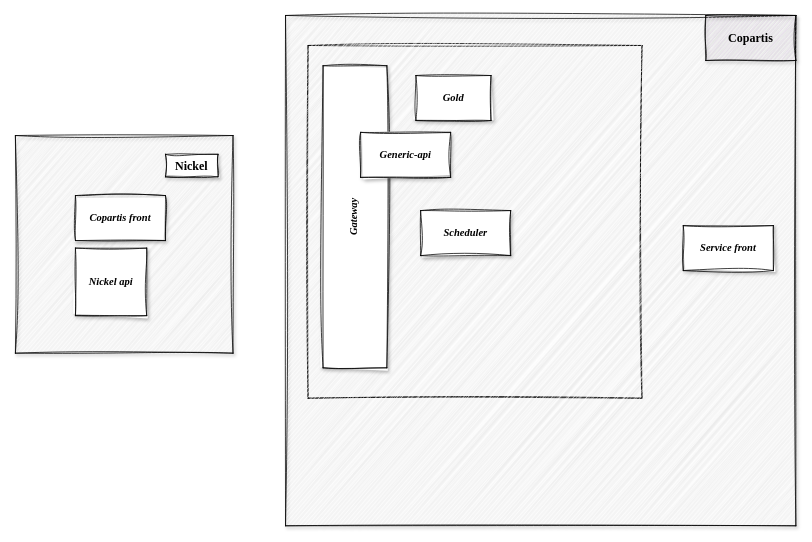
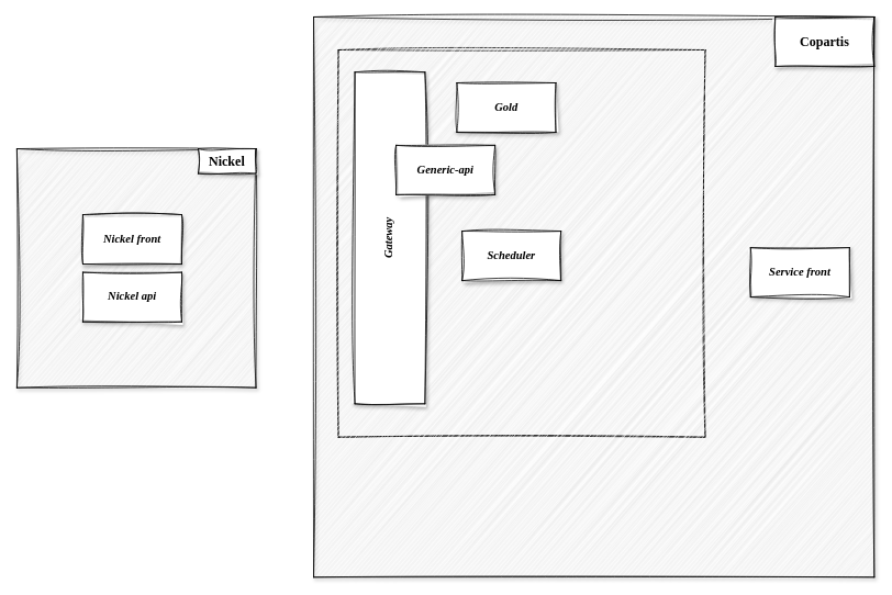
- <mxCell id="5" value="&lt;font size=&quot;1&quot; face=&quot;Comic Sans MS&quot;&gt;&lt;b style=&quot;font-size: 16px;&quot;&gt;Copartis&lt;/b&gt;&lt;/font&gt;" style="rounded=0;whiteSpace=wrap;html=1;fillStyle=auto;shadow=1;sketch=1;curveFitting=1;jiggle=2;fillColor=#e1d5e7;" vertex="1" parent="1"><mxGeometry x="940" y="20" width="120" height="60" as="geometry" /></mxCell>
+ <mxCell id="5" value="&lt;font size=&quot;1&quot; face=&quot;Comic Sans MS&quot;&gt;&lt;b style=&quot;font-size: 16px;&quot;&gt;Copartis&lt;/b&gt;&lt;/font&gt;" style="rounded=0;whiteSpace=wrap;html=1;fillStyle=auto;shadow=1;sketch=1;curveFitting=1;jiggle=2;" vertex="1" parent="1"><mxGeometry x="940" y="20" width="120" height="60" as="geometry" /></mxCell>
- <mxCell id="10" value="&lt;font size=&quot;1&quot; face=&quot;Comic Sans MS&quot;&gt;&lt;b&gt;&lt;i style=&quot;font-size: 14px;&quot;&gt;Gold&lt;/i&gt;&lt;/b&gt;&lt;/font&gt;" style="rounded=0;whiteSpace=wrap;html=1;sketch=1;curveFitting=1;jiggle=2;shadow=1;" vertex="1" parent="1"><mxGeometry x="553.75" y="100" width="100" height="60" as="geometry" /></mxCell>
+ <mxCell id="10" value="&lt;font size=&quot;1&quot; face=&quot;Comic Sans MS&quot;&gt;&lt;b&gt;&lt;i style=&quot;font-size: 14px;&quot;&gt;Gold&lt;/i&gt;&lt;/b&gt;&lt;/font&gt;" style="rounded=0;whiteSpace=wrap;html=1;sketch=1;curveFitting=1;jiggle=2;shadow=1;" vertex="1" parent="1"><mxGeometry x="553.75" y="100" width="120" height="60" as="geometry" /></mxCell>
- <mxCell id="6" value="&lt;font style=&quot;font-size: 16px;&quot; face=&quot;Comic Sans MS&quot;&gt;&lt;b&gt;Nickel&lt;/b&gt;&lt;/font&gt;" style="rounded=0;whiteSpace=wrap;html=1;fillStyle=auto;sketch=1;curveFitting=1;jiggle=2;shadow=1;" vertex="1" parent="1"><mxGeometry x="220" y="205" width="70" height="30" as="geometry" /></mxCell>
+ <mxCell id="6" value="&lt;font style=&quot;font-size: 16px;&quot; face=&quot;Comic Sans MS&quot;&gt;&lt;b&gt;Nickel&lt;/b&gt;&lt;/font&gt;" style="rounded=0;whiteSpace=wrap;html=1;fillStyle=auto;sketch=1;curveFitting=1;jiggle=2;shadow=1;" vertex="1" parent="1"><mxGeometry x="240" y="180" width="70" height="30" as="geometry" /></mxCell>
- <mxCell id="7" value="&lt;font style=&quot;font-size: 14px;&quot; face=&quot;Comic Sans MS&quot;&gt;&lt;i&gt;&lt;b&gt;Copartis front&lt;/b&gt;&lt;/i&gt;&lt;/font&gt;" style="rounded=0;whiteSpace=wrap;html=1;shadow=1;sketch=1;curveFitting=1;jiggle=2;" vertex="1" parent="1"><mxGeometry x="100" y="260" width="120" height="60" as="geometry" /></mxCell>
+ <mxCell id="7" value="&lt;font style=&quot;font-size: 14px;&quot; face=&quot;Comic Sans MS&quot;&gt;&lt;i&gt;&lt;b&gt;Nickel front&lt;/b&gt;&lt;/i&gt;&lt;/font&gt;" style="rounded=0;whiteSpace=wrap;html=1;shadow=1;sketch=1;curveFitting=1;jiggle=2;" vertex="1" parent="1"><mxGeometry x="100" y="260" width="120" height="60" as="geometry" /></mxCell>
- <mxCell id="8" value="&lt;b&gt;&lt;font face=&quot;Comic Sans MS&quot; style=&quot;font-size: 14px;&quot;&gt;&lt;i&gt;Nickel api&lt;/i&gt;&lt;/font&gt;&lt;/b&gt;" style="rounded=0;whiteSpace=wrap;html=1;sketch=1;curveFitting=1;jiggle=2;shadow=1;" vertex="1" parent="1"><mxGeometry x="100" y="330" width="95" height="90" as="geometry" /></mxCell>
+ <mxCell id="8" value="&lt;b&gt;&lt;font face=&quot;Comic Sans MS&quot; style=&quot;font-size: 14px;&quot;&gt;&lt;i&gt;Nickel api&lt;/i&gt;&lt;/font&gt;&lt;/b&gt;" style="rounded=0;whiteSpace=wrap;html=1;sketch=1;curveFitting=1;jiggle=2;shadow=1;" vertex="1" parent="1"><mxGeometry x="100" y="330" width="120" height="60" as="geometry" /></mxCell>
